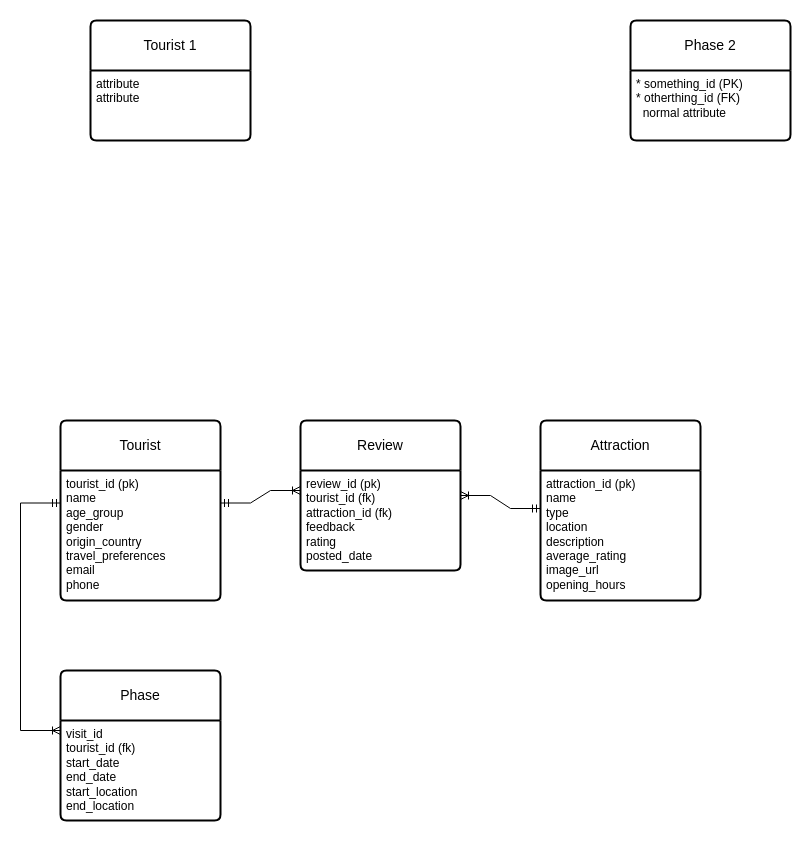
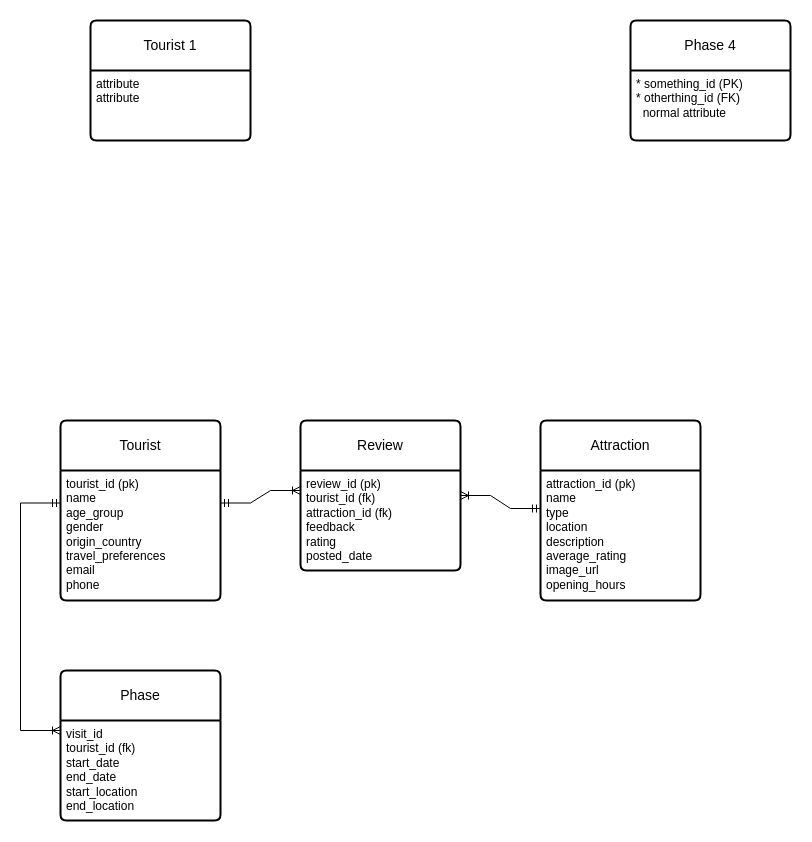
- <mxCell id="4" value="Phase 2" style="swimlane;childLayout=stackLayout;horizontal=1;startSize=50;horizontalStack=0;rounded=1;fontSize=14;fontStyle=0;strokeWidth=2;resizeParent=0;resizeLast=1;shadow=0;dashed=0;align=center;arcSize=4;whiteSpace=wrap;html=1;" vertex="1" parent="1"><mxGeometry x="630" y="20" width="160" height="120" as="geometry" /></mxCell>
+ <mxCell id="4" value="Phase 4" style="swimlane;childLayout=stackLayout;horizontal=1;startSize=50;horizontalStack=0;rounded=1;fontSize=14;fontStyle=0;strokeWidth=2;resizeParent=0;resizeLast=1;shadow=0;dashed=0;align=center;arcSize=4;whiteSpace=wrap;html=1;" vertex="1" parent="1"><mxGeometry x="630" y="20" width="160" height="120" as="geometry" /></mxCell>
